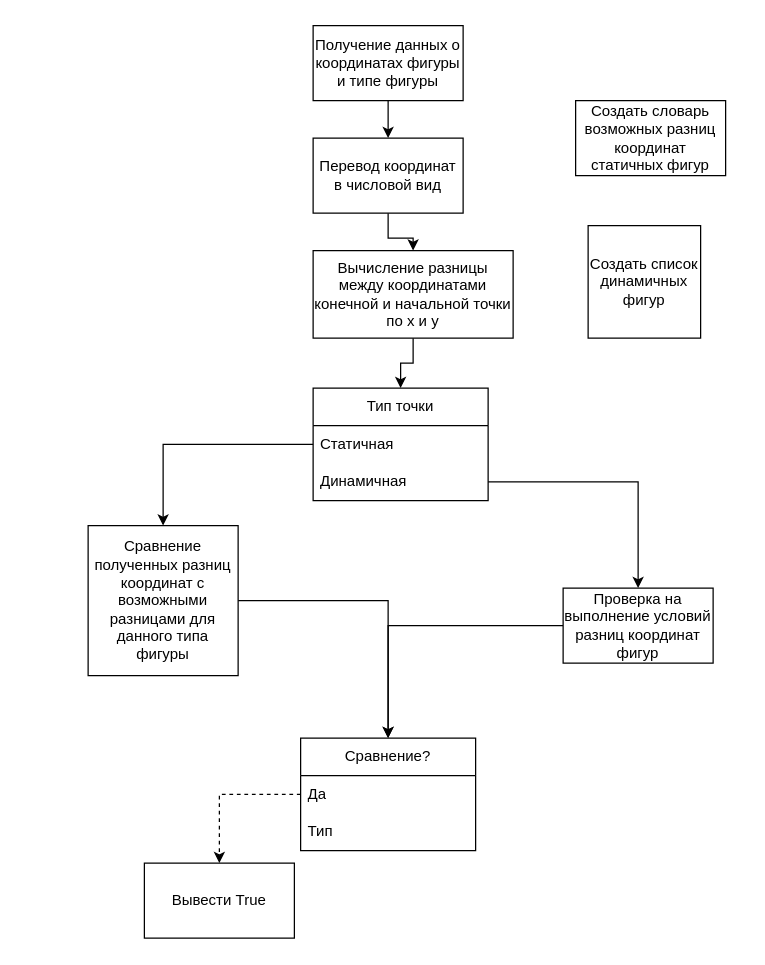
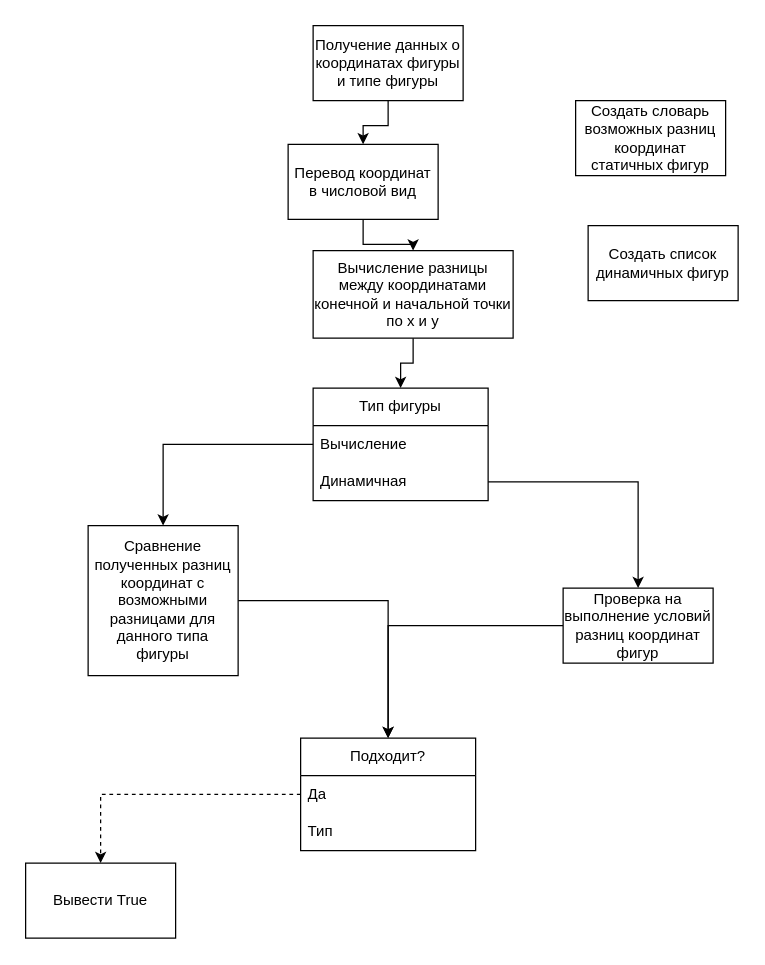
- <mxCell id="5" value="Перевод координат в числовой вид" style="rounded=0;whiteSpace=wrap;html=1;" vertex="1" parent="1"><mxGeometry x="250" y="110" width="120" height="60" as="geometry" /></mxCell>
+ <mxCell id="5" value="Перевод координат в числовой вид" style="rounded=0;whiteSpace=wrap;html=1;" vertex="1" parent="1"><mxGeometry x="230" y="115" width="120" height="60" as="geometry" /></mxCell>
- <mxCell id="15" value="Создать список динамичных фигур" style="rounded=0;whiteSpace=wrap;html=1;" vertex="1" parent="1"><mxGeometry x="470" y="180" width="90" height="90" as="geometry" /></mxCell>
+ <mxCell id="15" value="Создать список динамичных фигур" style="rounded=0;whiteSpace=wrap;html=1;" vertex="1" parent="1"><mxGeometry x="470" y="180" width="120" height="60" as="geometry" /></mxCell>
- <mxCell id="9" value="Тип точки" style="swimlane;fontStyle=0;childLayout=stackLayout;horizontal=1;startSize=30;horizontalStack=0;resizeParent=1;resizeParentMax=0;resizeLast=0;collapsible=1;marginBottom=0;whiteSpace=wrap;html=1;" vertex="1" parent="1"><mxGeometry x="250" y="310" width="140" height="90" as="geometry" /></mxCell>
+ <mxCell id="9" value="Тип фигуры" style="swimlane;fontStyle=0;childLayout=stackLayout;horizontal=1;startSize=30;horizontalStack=0;resizeParent=1;resizeParentMax=0;resizeLast=0;collapsible=1;marginBottom=0;whiteSpace=wrap;html=1;" vertex="1" parent="1"><mxGeometry x="250" y="310" width="140" height="90" as="geometry" /></mxCell>
- <mxCell id="10" value="Статичная" style="text;strokeColor=none;fillColor=none;align=left;verticalAlign=middle;spacingLeft=4;spacingRight=4;overflow=hidden;points=[[0,0.5],[1,0.5]];portConstraint=eastwest;rotatable=0;whiteSpace=wrap;html=1;" vertex="1" parent="9"><mxGeometry y="30" width="140" height="30" as="geometry" /></mxCell>
+ <mxCell id="10" value="Вычисление" style="text;strokeColor=none;fillColor=none;align=left;verticalAlign=middle;spacingLeft=4;spacingRight=4;overflow=hidden;points=[[0,0.5],[1,0.5]];portConstraint=eastwest;rotatable=0;whiteSpace=wrap;html=1;" vertex="1" parent="9"><mxGeometry y="30" width="140" height="30" as="geometry" /></mxCell>
- <mxCell id="18" value="Сравнение?" style="swimlane;fontStyle=0;childLayout=stackLayout;horizontal=1;startSize=30;horizontalStack=0;resizeParent=1;resizeParentMax=0;resizeLast=0;collapsible=1;marginBottom=0;whiteSpace=wrap;html=1;" vertex="1" parent="1"><mxGeometry x="240" y="590" width="140" height="90" as="geometry" /></mxCell>
+ <mxCell id="18" value="Подходит?" style="swimlane;fontStyle=0;childLayout=stackLayout;horizontal=1;startSize=30;horizontalStack=0;resizeParent=1;resizeParentMax=0;resizeLast=0;collapsible=1;marginBottom=0;whiteSpace=wrap;html=1;" vertex="1" parent="1"><mxGeometry x="240" y="590" width="140" height="90" as="geometry" /></mxCell>
- <mxCell id="21" value="Вывести True" style="rounded=0;whiteSpace=wrap;html=1;" vertex="1" parent="1"><mxGeometry x="115" y="690" width="120" height="60" as="geometry" /></mxCell>
+ <mxCell id="21" value="Вывести True" style="rounded=0;whiteSpace=wrap;html=1;" vertex="1" parent="1"><mxGeometry x="20" y="690" width="120" height="60" as="geometry" /></mxCell>
